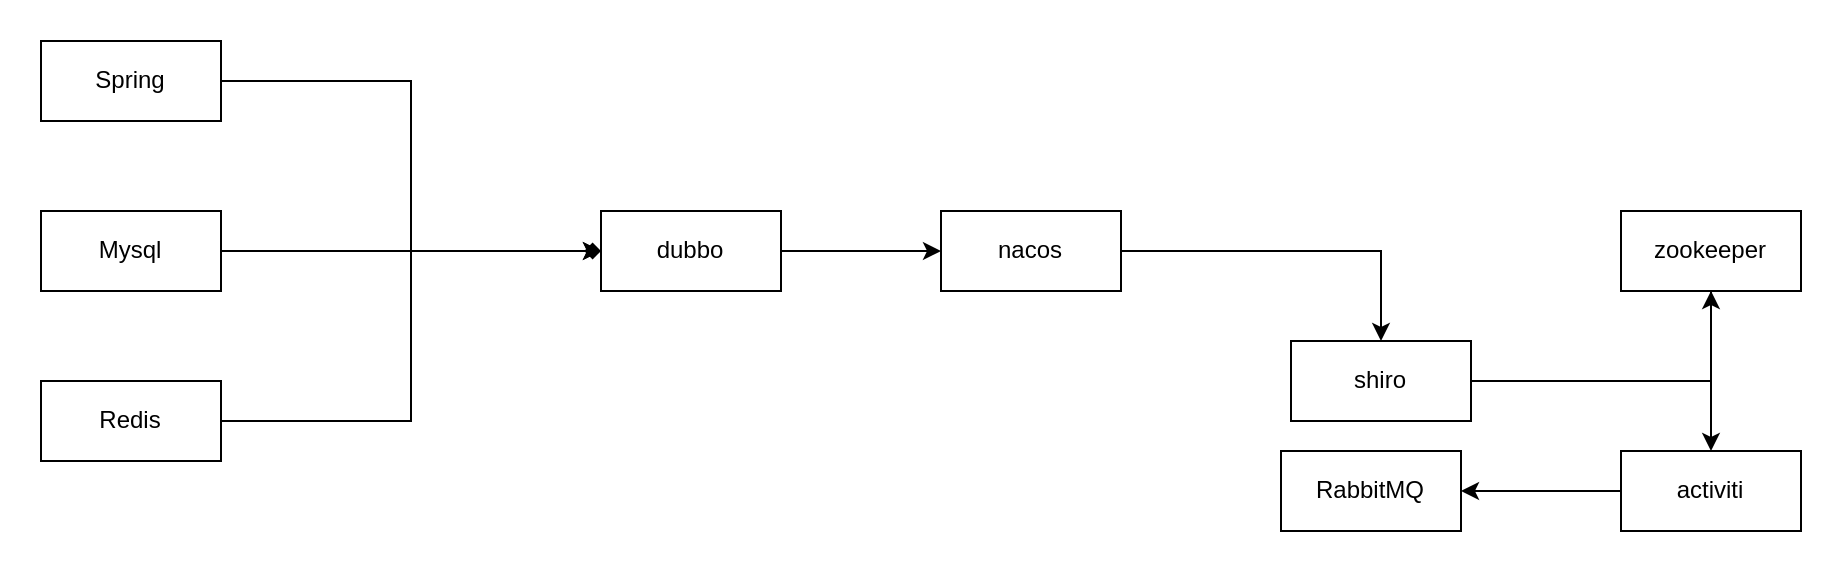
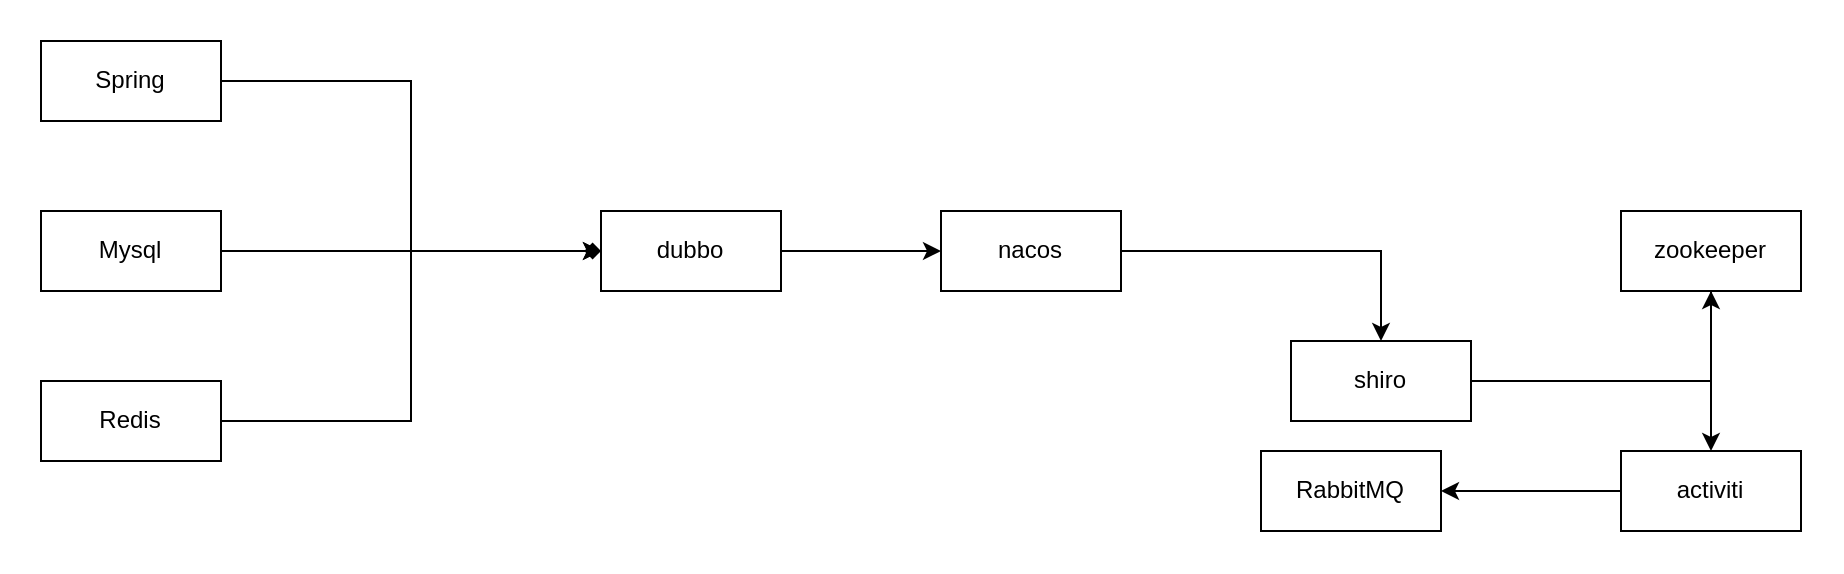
- <mxCell id="12" value="RabbitMQ" style="rounded=0;whiteSpace=wrap;html=1;" vertex="1" parent="1"><mxGeometry x="640" y="225" width="90" height="40" as="geometry" /></mxCell>
+ <mxCell id="12" value="RabbitMQ" style="rounded=0;whiteSpace=wrap;html=1;" vertex="1" parent="1"><mxGeometry x="630" y="225" width="90" height="40" as="geometry" /></mxCell>
